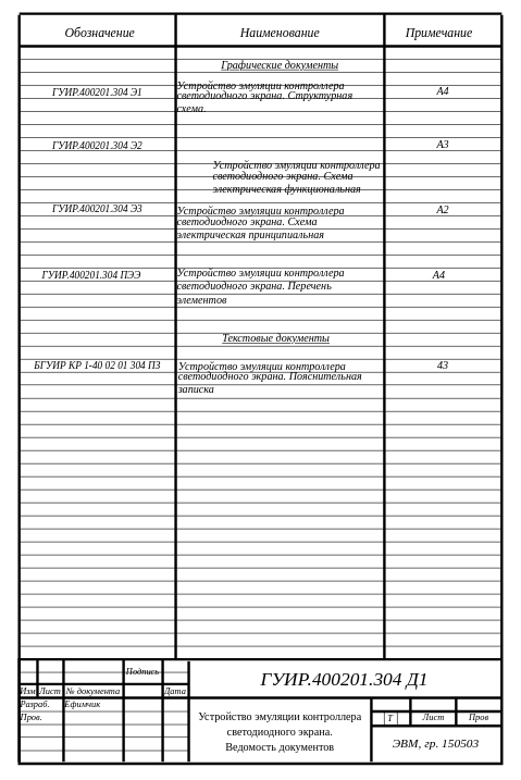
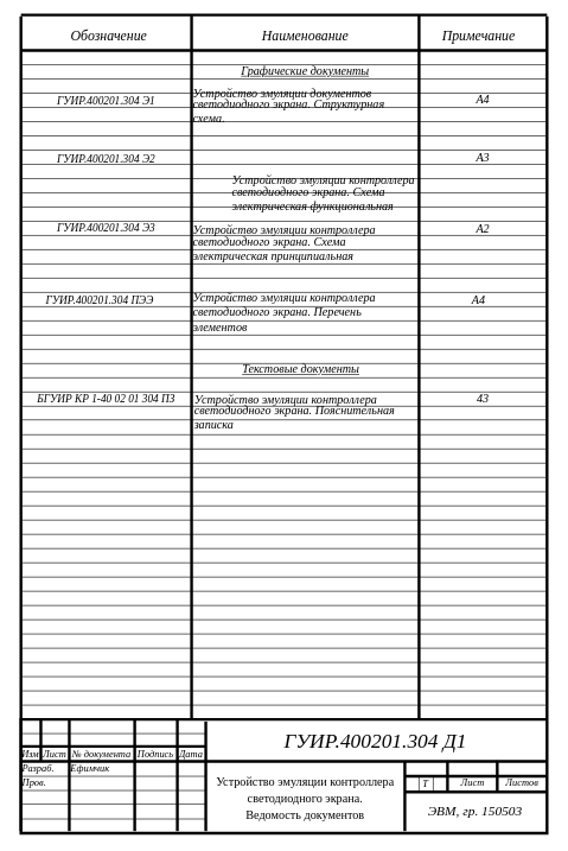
- <mxCell id="33" value="&lt;div style=&quot;&quot;&gt;&lt;p style=&quot;margin: 0px; text-indent: 0px; direction: ltr;&quot;&gt;&lt;font style=&quot;direction: ltr; line-height: 120%; opacity: 1;&quot;&gt;&lt;span style=&quot;background-color: initial; font-size: 16.93px;&quot;&gt;&lt;i&gt;Устройство эмуляции контроллера светодиодного экрана.&amp;nbsp;&lt;/i&gt;&lt;/span&gt;&lt;i style=&quot;color: rgb(0, 0, 0); font-size: 16.93px; letter-spacing: 0px;&quot;&gt;Структурная схема.&lt;/i&gt;&lt;/font&gt;&lt;font style=&quot;font-size: 16.93px; color: rgb(0, 0, 0); direction: ltr; letter-spacing: 0px; line-height: 120%; opacity: 1;&quot;&gt;&lt;i&gt;&lt;br&gt;&lt;/i&gt;&lt;/font&gt;&lt;/p&gt;&lt;/div&gt;" style="verticalAlign=middle;align=left;vsdxID=70;fillColor=none;gradientColor=none;shape=stencil(nZBLDoAgDERP0z3SIyjew0SURgSD+Lu9kMZoXLhwN9O+tukAlrNpJg1SzDH4QW/URgNYgZTkjA4UkwJUgGXng+6DX1zLfmoymdXo17xh5zmRJ6Q42BWCfc2oJfdAr+Yv+AP9Cb7OJ3H/2JG1HNGz/84klThPVCc=);strokeColor=none;points=[];labelBackgroundColor=none;rounded=0;html=1;whiteSpace=wrap;fontFamily=GOST type B;" parent="1" vertex="1"><mxGeometry x="269" y="130" width="320" height="39" as="geometry" /></mxCell>
+ <mxCell id="33" value="&lt;div style=&quot;&quot;&gt;&lt;p style=&quot;margin: 0px; text-indent: 0px; direction: ltr;&quot;&gt;&lt;font style=&quot;direction: ltr; line-height: 120%; opacity: 1;&quot;&gt;&lt;span style=&quot;background-color: initial; font-size: 16.93px;&quot;&gt;&lt;i&gt;Устройство эмуляции документов светодиодного экрана.&amp;nbsp;&lt;/i&gt;&lt;/span&gt;&lt;i style=&quot;color: rgb(0, 0, 0); font-size: 16.93px; letter-spacing: 0px;&quot;&gt;Структурная схема.&lt;/i&gt;&lt;/font&gt;&lt;font style=&quot;font-size: 16.93px; color: rgb(0, 0, 0); direction: ltr; letter-spacing: 0px; line-height: 120%; opacity: 1;&quot;&gt;&lt;i&gt;&lt;br&gt;&lt;/i&gt;&lt;/font&gt;&lt;/p&gt;&lt;/div&gt;" style="verticalAlign=middle;align=left;vsdxID=70;fillColor=none;gradientColor=none;shape=stencil(nZBLDoAgDERP0z3SIyjew0SURgSD+Lu9kMZoXLhwN9O+tukAlrNpJg1SzDH4QW/URgNYgZTkjA4UkwJUgGXng+6DX1zLfmoymdXo17xh5zmRJ6Q42BWCfc2oJfdAr+Yv+AP9Cb7OJ3H/2JG1HNGz/84klThPVCc=);strokeColor=none;points=[];labelBackgroundColor=none;rounded=0;html=1;whiteSpace=wrap;fontFamily=GOST type B;" parent="1" vertex="1"><mxGeometry x="269" y="130" width="320" height="39" as="geometry" /></mxCell>
- <mxCell id="101" value="&lt;font style=&quot;font-size: 14px; color: rgb(0, 0, 0); direction: ltr; letter-spacing: 0px; line-height: 120%; opacity: 1;&quot;&gt;&lt;i style=&quot;font-size: 14px;&quot;&gt;Подпись&lt;br style=&quot;font-size: 14px;&quot;&gt;&lt;/i&gt;&lt;/font&gt;" style="verticalAlign=middle;align=center;vsdxID=32;fillColor=none;gradientColor=none;shape=stencil(nZBLDoAgDERP0z3SIyjew0SURgSD+Lu9kMZoXLhwN9O+tukAlrNpJg1SzDH4QW/URgNYgZTkjA4UkwJUgGXng+6DX1zLfmoymdXo17xh5zmRJ6Q42BWCfc2oJfdAr+Yv+AP9Cb7OJ3H/2JG1HNGz/84klThPVCc=);strokeColor=none;strokeWidth=4;spacingTop=-1;spacingBottom=-1;spacingLeft=-1;spacingRight=0;labelBackgroundColor=none;rounded=0;html=1;whiteSpace=wrap;fontFamily=GOST type B;fontSource=https%3A%2F%2Fdrive.google.com%2Fuc%3Fexport%3Ddownload%26id%3D1UrnLVkHcLbHLojcf2ejICCGZ1GY9liKW;fontSize=14;spacing=0;" parent="1" vertex="1"><mxGeometry x="190.5" y="1021.2" width="56" height="16" as="geometry" /></mxCell>
+ <mxCell id="101" value="&lt;font style=&quot;font-size: 14px; color: rgb(0, 0, 0); direction: ltr; letter-spacing: 0px; line-height: 120%; opacity: 1;&quot;&gt;&lt;i style=&quot;font-size: 14px;&quot;&gt;Подпись&lt;br style=&quot;font-size: 14px;&quot;&gt;&lt;/i&gt;&lt;/font&gt;" style="verticalAlign=middle;align=center;vsdxID=32;fillColor=none;gradientColor=none;shape=stencil(nZBLDoAgDERP0z3SIyjew0SURgSD+Lu9kMZoXLhwN9O+tukAlrNpJg1SzDH4QW/URgNYgZTkjA4UkwJUgGXng+6DX1zLfmoymdXo17xh5zmRJ6Q42BWCfc2oJfdAr+Yv+AP9Cb7OJ3H/2JG1HNGz/84klThPVCc=);strokeColor=none;strokeWidth=4;spacingTop=-1;spacingBottom=-1;spacingLeft=-1;spacingRight=0;labelBackgroundColor=none;rounded=0;html=1;whiteSpace=wrap;fontFamily=GOST type B;fontSource=https%3A%2F%2Fdrive.google.com%2Fuc%3Fexport%3Ddownload%26id%3D1UrnLVkHcLbHLojcf2ejICCGZ1GY9liKW;fontSize=14;spacing=0;" parent="1" vertex="1"><mxGeometry x="190.5" y="1051.2" width="56" height="16" as="geometry" /></mxCell>
- <mxCell id="95" value="&lt;font style=&quot;font-size: 14px; color: rgb(0, 0, 0); direction: ltr; letter-spacing: 0px; line-height: 120%; opacity: 1;&quot;&gt;&lt;i style=&quot;font-size: 14px;&quot;&gt;Пров&lt;br style=&quot;font-size: 14px;&quot;&gt;&lt;/i&gt;&lt;/font&gt;" style="verticalAlign=middle;align=center;vsdxID=40;fillColor=none;gradientColor=none;shape=stencil(nZBLDoAgDERP0z3SIyjew0SURgSD+Lu9kMZoXLhwN9O+tukAlrNpJg1SzDH4QW/URgNYgZTkjA4UkwJUgGXng+6DX1zLfmoymdXo17xh5zmRJ6Q42BWCfc2oJfdAr+Yv+AP9Cb7OJ3H/2JG1HNGz/84klThPVCc=);strokeColor=none;strokeWidth=4;spacingTop=-1;spacingBottom=-1;spacingLeft=-1;spacingRight=0;labelBackgroundColor=none;rounded=0;html=1;whiteSpace=wrap;fontFamily=GOST type B;fontSize=14;fontSource=https%3A%2F%2Fdrive.google.com%2Fuc%3Fexport%3Ddownload%26id%3D1UrnLVkHcLbHLojcf2ejICCGZ1GY9liKW;spacing=0;" parent="1" vertex="1"><mxGeometry x="699" y="1092.2" width="71" height="16" as="geometry" /></mxCell>
+ <mxCell id="95" value="&lt;font style=&quot;font-size: 14px; color: rgb(0, 0, 0); direction: ltr; letter-spacing: 0px; line-height: 120%; opacity: 1;&quot;&gt;&lt;i style=&quot;font-size: 14px;&quot;&gt;Листов&lt;br style=&quot;font-size: 14px;&quot;&gt;&lt;/i&gt;&lt;/font&gt;" style="verticalAlign=middle;align=center;vsdxID=40;fillColor=none;gradientColor=none;shape=stencil(nZBLDoAgDERP0z3SIyjew0SURgSD+Lu9kMZoXLhwN9O+tukAlrNpJg1SzDH4QW/URgNYgZTkjA4UkwJUgGXng+6DX1zLfmoymdXo17xh5zmRJ6Q42BWCfc2oJfdAr+Yv+AP9Cb7OJ3H/2JG1HNGz/84klThPVCc=);strokeColor=none;strokeWidth=4;spacingTop=-1;spacingBottom=-1;spacingLeft=-1;spacingRight=0;labelBackgroundColor=none;rounded=0;html=1;whiteSpace=wrap;fontFamily=GOST type B;fontSize=14;fontSource=https%3A%2F%2Fdrive.google.com%2Fuc%3Fexport%3Ddownload%26id%3D1UrnLVkHcLbHLojcf2ejICCGZ1GY9liKW;spacing=0;" parent="1" vertex="1"><mxGeometry x="699" y="1092.2" width="71" height="16" as="geometry" /></mxCell>
